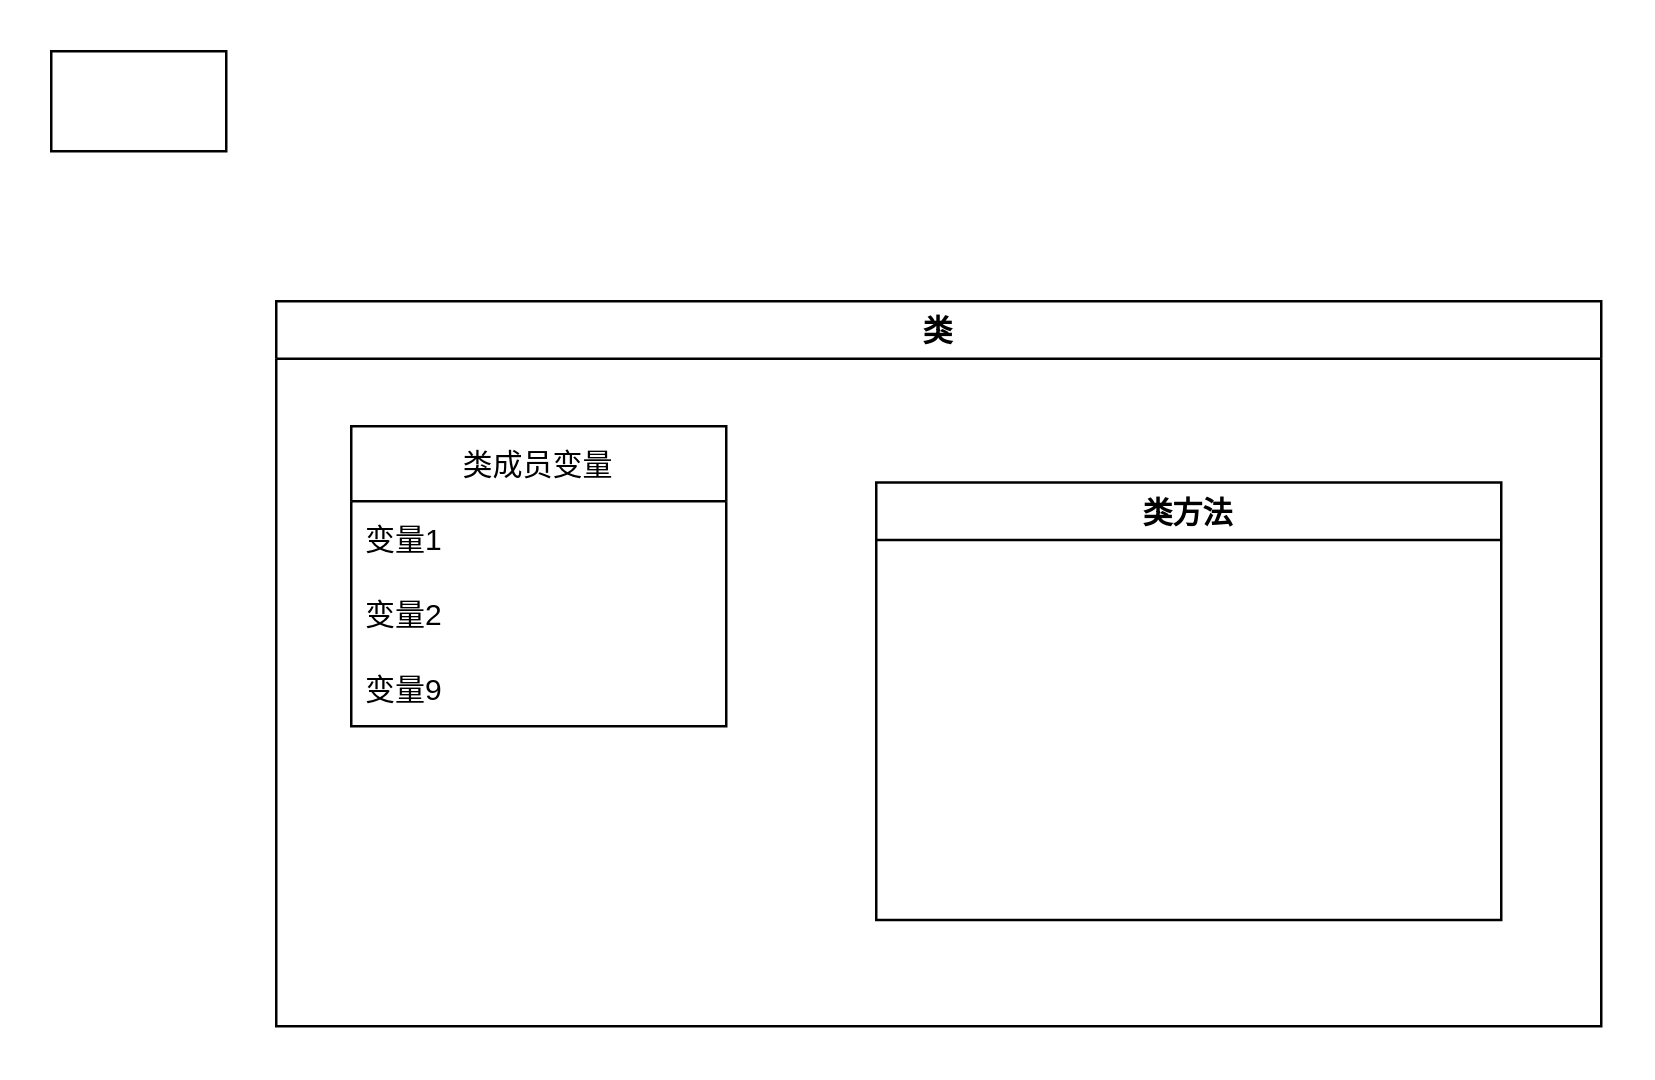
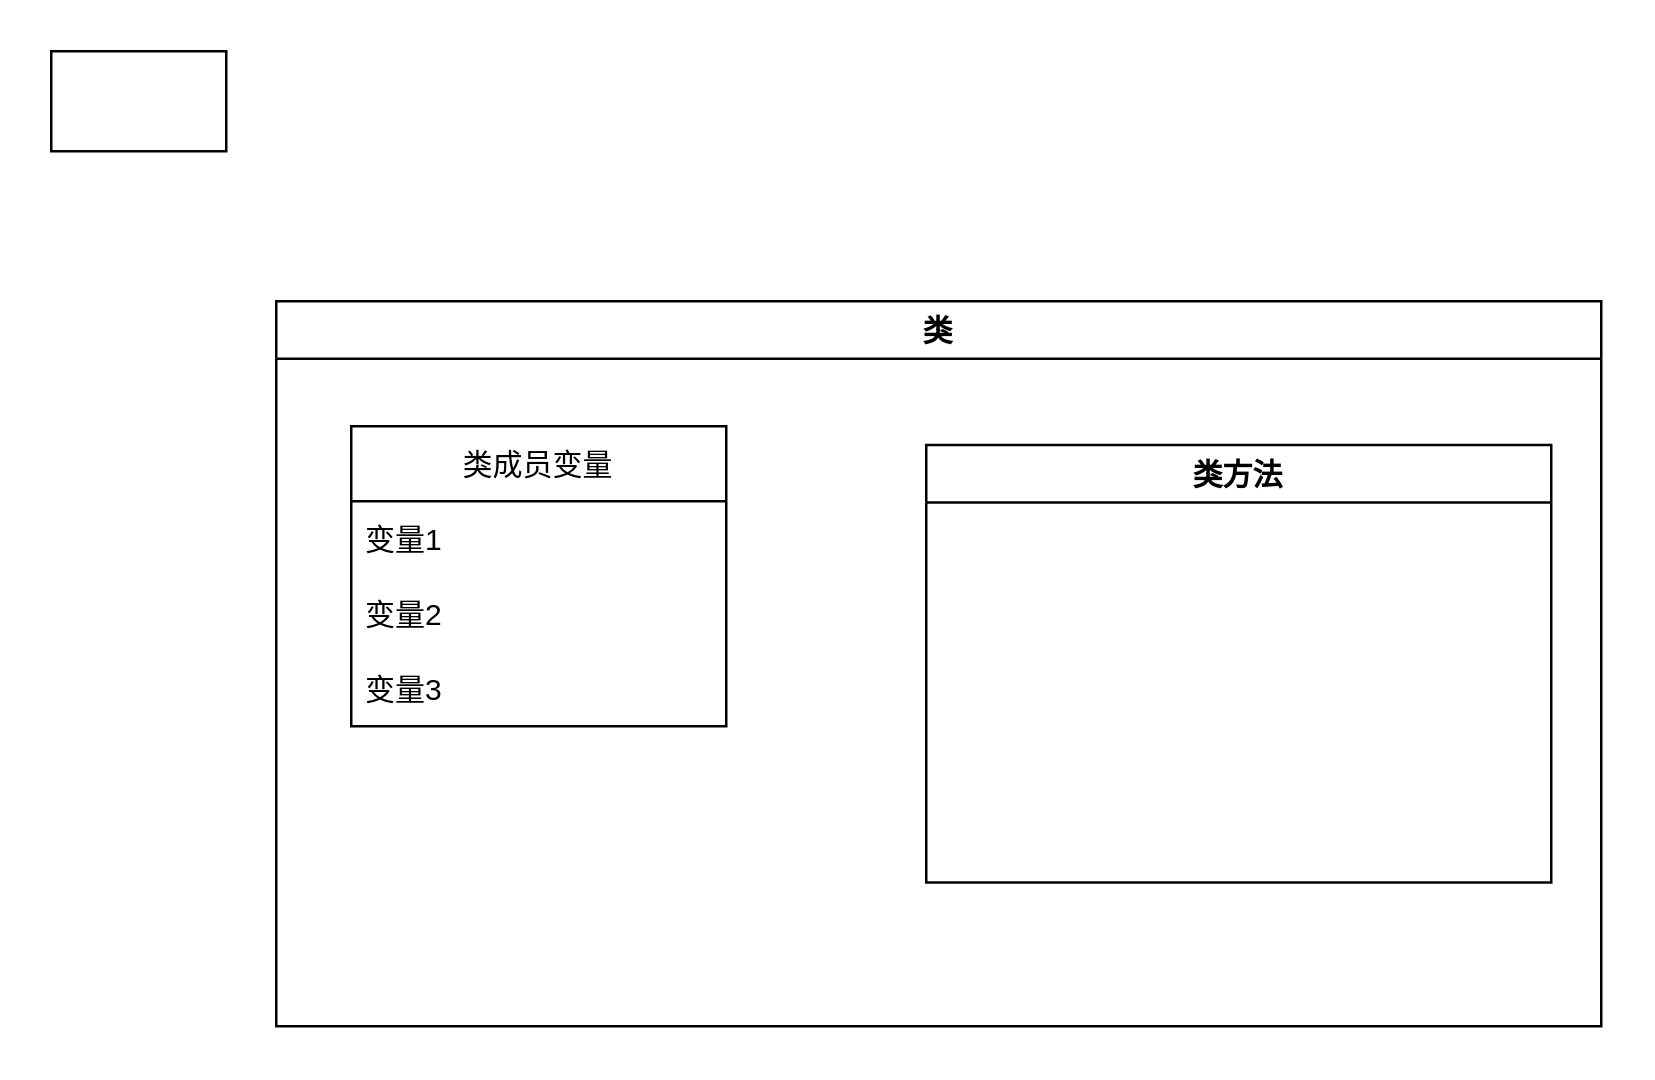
- <mxCell id="6" value="变量9" style="text;strokeColor=none;fillColor=none;align=left;verticalAlign=middle;spacingLeft=4;spacingRight=4;overflow=hidden;points=[[0,0.5],[1,0.5]];portConstraint=eastwest;rotatable=0;" vertex="1" parent="3"><mxGeometry y="90" width="150" height="30" as="geometry" /></mxCell>
+ <mxCell id="6" value="变量3" style="text;strokeColor=none;fillColor=none;align=left;verticalAlign=middle;spacingLeft=4;spacingRight=4;overflow=hidden;points=[[0,0.5],[1,0.5]];portConstraint=eastwest;rotatable=0;" vertex="1" parent="3"><mxGeometry y="90" width="150" height="30" as="geometry" /></mxCell>
- <mxCell id="7" value="类方法" style="swimlane;startSize=23;" vertex="1" parent="2"><mxGeometry x="240" y="72.5" width="250" height="175" as="geometry" /></mxCell>
+ <mxCell id="7" value="类方法" style="swimlane;startSize=23;" vertex="1" parent="2"><mxGeometry x="260" y="57.5" width="250" height="175" as="geometry" /></mxCell>
